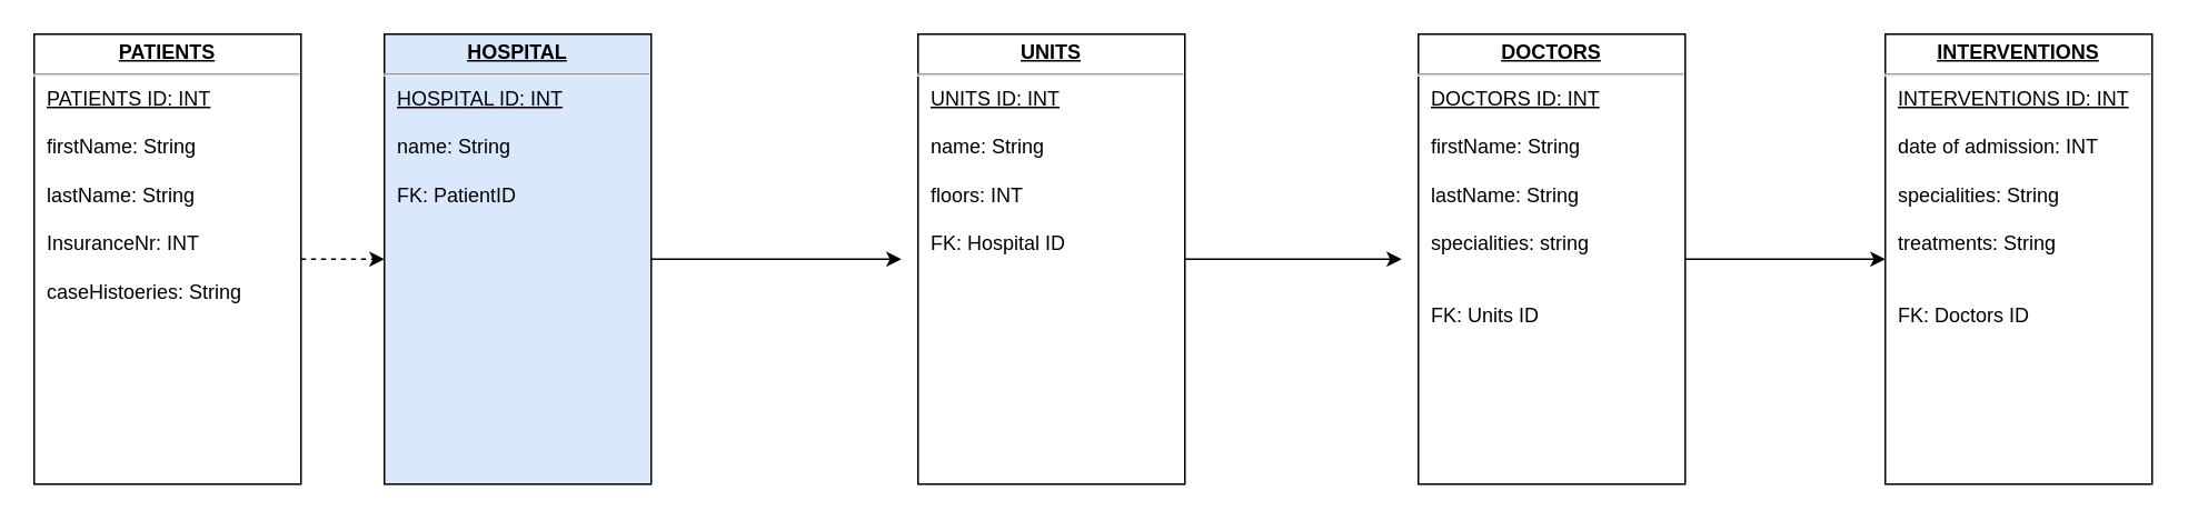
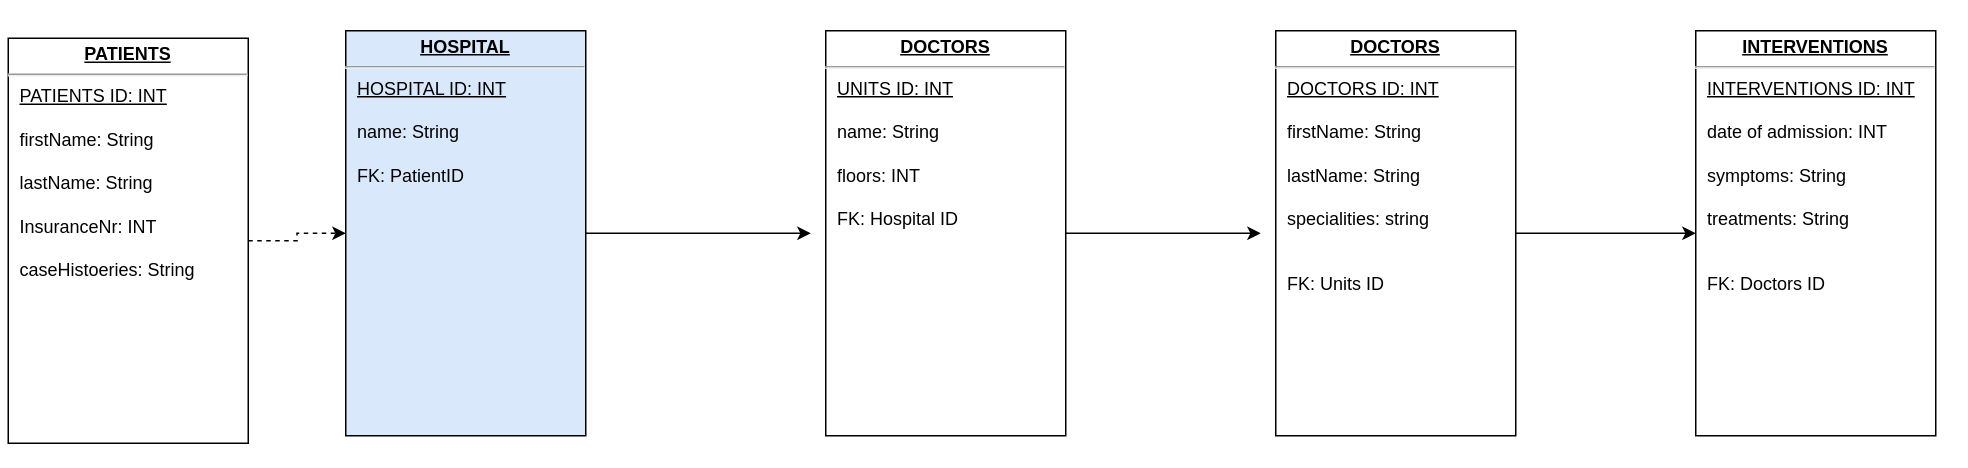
- <mxCell id="7" value="&lt;p style=&quot;margin: 0px ; margin-top: 4px ; text-align: center ; text-decoration: underline&quot;&gt;&lt;b&gt;UNITS&lt;/b&gt;&lt;/p&gt;&lt;hr&gt;&lt;p style=&quot;margin: 0px ; margin-left: 8px&quot;&gt;&lt;u&gt;UNITS ID: INT&lt;/u&gt;&lt;/p&gt;&lt;p style=&quot;margin: 0px ; margin-left: 8px&quot;&gt;&lt;br&gt;&lt;/p&gt;&lt;p style=&quot;margin: 0px ; margin-left: 8px&quot;&gt;name: String&lt;/p&gt;&lt;p style=&quot;margin: 0px ; margin-left: 8px&quot;&gt;&lt;br&gt;&lt;/p&gt;&lt;p style=&quot;margin: 0px ; margin-left: 8px&quot;&gt;floors: INT&lt;/p&gt;&lt;p style=&quot;margin: 0px ; margin-left: 8px&quot;&gt;&lt;br&gt;&lt;/p&gt;&lt;p style=&quot;margin: 0px ; margin-left: 8px&quot;&gt;FK: Hospital ID&lt;/p&gt;" style="verticalAlign=top;align=left;overflow=fill;fontSize=12;fontFamily=Helvetica;html=1;" parent="1" vertex="1"><mxGeometry x="550" y="20" width="160" height="270" as="geometry" /></mxCell>
+ <mxCell id="7" value="&lt;p style=&quot;margin: 0px ; margin-top: 4px ; text-align: center ; text-decoration: underline&quot;&gt;&lt;b&gt;DOCTORS&lt;/b&gt;&lt;/p&gt;&lt;hr&gt;&lt;p style=&quot;margin: 0px ; margin-left: 8px&quot;&gt;&lt;u&gt;UNITS ID: INT&lt;/u&gt;&lt;/p&gt;&lt;p style=&quot;margin: 0px ; margin-left: 8px&quot;&gt;&lt;br&gt;&lt;/p&gt;&lt;p style=&quot;margin: 0px ; margin-left: 8px&quot;&gt;name: String&lt;/p&gt;&lt;p style=&quot;margin: 0px ; margin-left: 8px&quot;&gt;&lt;br&gt;&lt;/p&gt;&lt;p style=&quot;margin: 0px ; margin-left: 8px&quot;&gt;floors: INT&lt;/p&gt;&lt;p style=&quot;margin: 0px ; margin-left: 8px&quot;&gt;&lt;br&gt;&lt;/p&gt;&lt;p style=&quot;margin: 0px ; margin-left: 8px&quot;&gt;FK: Hospital ID&lt;/p&gt;" style="verticalAlign=top;align=left;overflow=fill;fontSize=12;fontFamily=Helvetica;html=1;" parent="1" vertex="1"><mxGeometry x="550" y="20" width="160" height="270" as="geometry" /></mxCell>
- <mxCell id="10" value="&lt;p style=&quot;margin: 0px ; margin-top: 4px ; text-align: center ; text-decoration: underline&quot;&gt;&lt;b&gt;INTERVENTIONS&lt;/b&gt;&lt;/p&gt;&lt;hr&gt;&lt;p style=&quot;margin: 0px ; margin-left: 8px&quot;&gt;&lt;u&gt;INTERVENTIONS ID: INT&lt;/u&gt;&lt;/p&gt;&lt;p style=&quot;margin: 0px ; margin-left: 8px&quot;&gt;&lt;u&gt;&lt;br&gt;&lt;/u&gt;&lt;/p&gt;&lt;p style=&quot;margin: 0px ; margin-left: 8px&quot;&gt;date of admission: INT&lt;/p&gt;&lt;p style=&quot;margin: 0px ; margin-left: 8px&quot;&gt;&lt;u&gt;&lt;br&gt;&lt;/u&gt;&lt;/p&gt;&lt;p style=&quot;margin: 0px ; margin-left: 8px&quot;&gt;specialities: String&lt;/p&gt;&lt;p style=&quot;margin: 0px ; margin-left: 8px&quot;&gt;&lt;u&gt;&lt;br&gt;&lt;/u&gt;&lt;/p&gt;&lt;p style=&quot;margin: 0px ; margin-left: 8px&quot;&gt;treatments: String&lt;/p&gt;&lt;p style=&quot;margin: 0px ; margin-left: 8px&quot;&gt;&lt;u&gt;&lt;br&gt;&lt;/u&gt;&lt;/p&gt;&lt;p style=&quot;margin: 0px ; margin-left: 8px&quot;&gt;&lt;u&gt;&lt;br&gt;&lt;/u&gt;&lt;/p&gt;&lt;p style=&quot;margin: 0px ; margin-left: 8px&quot;&gt;FK: Doctors ID&lt;/p&gt;" style="verticalAlign=top;align=left;overflow=fill;fontSize=12;fontFamily=Helvetica;html=1;" parent="1" vertex="1"><mxGeometry x="1130" y="20" width="160" height="270" as="geometry" /></mxCell>
+ <mxCell id="10" value="&lt;p style=&quot;margin: 0px ; margin-top: 4px ; text-align: center ; text-decoration: underline&quot;&gt;&lt;b&gt;INTERVENTIONS&lt;/b&gt;&lt;/p&gt;&lt;hr&gt;&lt;p style=&quot;margin: 0px ; margin-left: 8px&quot;&gt;&lt;u&gt;INTERVENTIONS ID: INT&lt;/u&gt;&lt;/p&gt;&lt;p style=&quot;margin: 0px ; margin-left: 8px&quot;&gt;&lt;u&gt;&lt;br&gt;&lt;/u&gt;&lt;/p&gt;&lt;p style=&quot;margin: 0px ; margin-left: 8px&quot;&gt;date of admission: INT&lt;/p&gt;&lt;p style=&quot;margin: 0px ; margin-left: 8px&quot;&gt;&lt;u&gt;&lt;br&gt;&lt;/u&gt;&lt;/p&gt;&lt;p style=&quot;margin: 0px ; margin-left: 8px&quot;&gt;symptoms: String&lt;/p&gt;&lt;p style=&quot;margin: 0px ; margin-left: 8px&quot;&gt;&lt;u&gt;&lt;br&gt;&lt;/u&gt;&lt;/p&gt;&lt;p style=&quot;margin: 0px ; margin-left: 8px&quot;&gt;treatments: String&lt;/p&gt;&lt;p style=&quot;margin: 0px ; margin-left: 8px&quot;&gt;&lt;u&gt;&lt;br&gt;&lt;/u&gt;&lt;/p&gt;&lt;p style=&quot;margin: 0px ; margin-left: 8px&quot;&gt;&lt;u&gt;&lt;br&gt;&lt;/u&gt;&lt;/p&gt;&lt;p style=&quot;margin: 0px ; margin-left: 8px&quot;&gt;FK: Doctors ID&lt;/p&gt;" style="verticalAlign=top;align=left;overflow=fill;fontSize=12;fontFamily=Helvetica;html=1;" parent="1" vertex="1"><mxGeometry x="1130" y="20" width="160" height="270" as="geometry" /></mxCell>
- <mxCell id="3" value="&lt;p style=&quot;margin: 0px ; margin-top: 4px ; text-align: center ; text-decoration: underline&quot;&gt;&lt;b&gt;PATIENTS&lt;/b&gt;&lt;/p&gt;&lt;hr&gt;&lt;p style=&quot;margin: 0px ; margin-left: 8px&quot;&gt;&lt;u&gt;PATIENTS ID: INT&lt;/u&gt;&lt;/p&gt;&lt;p style=&quot;margin: 0px ; margin-left: 8px&quot;&gt;&lt;br&gt;&lt;/p&gt;&lt;p style=&quot;margin: 0px ; margin-left: 8px&quot;&gt;firstName: String&lt;/p&gt;&lt;p style=&quot;margin: 0px ; margin-left: 8px&quot;&gt;&lt;br&gt;&lt;/p&gt;&lt;p style=&quot;margin: 0px ; margin-left: 8px&quot;&gt;lastName: String&lt;/p&gt;&lt;p style=&quot;margin: 0px ; margin-left: 8px&quot;&gt;&lt;br&gt;&lt;/p&gt;&lt;p style=&quot;margin: 0px ; margin-left: 8px&quot;&gt;InsuranceNr: INT&lt;/p&gt;&lt;p style=&quot;margin: 0px ; margin-left: 8px&quot;&gt;&lt;br&gt;&lt;/p&gt;&lt;p style=&quot;margin: 0px ; margin-left: 8px&quot;&gt;caseHistoeries: String&lt;/p&gt;" style="verticalAlign=top;align=left;overflow=fill;fontSize=12;fontFamily=Helvetica;html=1;" parent="1" vertex="1"><mxGeometry x="20" y="20" width="160" height="270" as="geometry" /></mxCell>
+ <mxCell id="3" value="&lt;p style=&quot;margin: 0px ; margin-top: 4px ; text-align: center ; text-decoration: underline&quot;&gt;&lt;b&gt;PATIENTS&lt;/b&gt;&lt;/p&gt;&lt;hr&gt;&lt;p style=&quot;margin: 0px ; margin-left: 8px&quot;&gt;&lt;u&gt;PATIENTS ID: INT&lt;/u&gt;&lt;/p&gt;&lt;p style=&quot;margin: 0px ; margin-left: 8px&quot;&gt;&lt;br&gt;&lt;/p&gt;&lt;p style=&quot;margin: 0px ; margin-left: 8px&quot;&gt;firstName: String&lt;/p&gt;&lt;p style=&quot;margin: 0px ; margin-left: 8px&quot;&gt;&lt;br&gt;&lt;/p&gt;&lt;p style=&quot;margin: 0px ; margin-left: 8px&quot;&gt;lastName: String&lt;/p&gt;&lt;p style=&quot;margin: 0px ; margin-left: 8px&quot;&gt;&lt;br&gt;&lt;/p&gt;&lt;p style=&quot;margin: 0px ; margin-left: 8px&quot;&gt;InsuranceNr: INT&lt;/p&gt;&lt;p style=&quot;margin: 0px ; margin-left: 8px&quot;&gt;&lt;br&gt;&lt;/p&gt;&lt;p style=&quot;margin: 0px ; margin-left: 8px&quot;&gt;caseHistoeries: String&lt;/p&gt;" style="verticalAlign=top;align=left;overflow=fill;fontSize=12;fontFamily=Helvetica;html=1;" parent="1" vertex="1"><mxGeometry x="5" y="25" width="160" height="270" as="geometry" /></mxCell>
